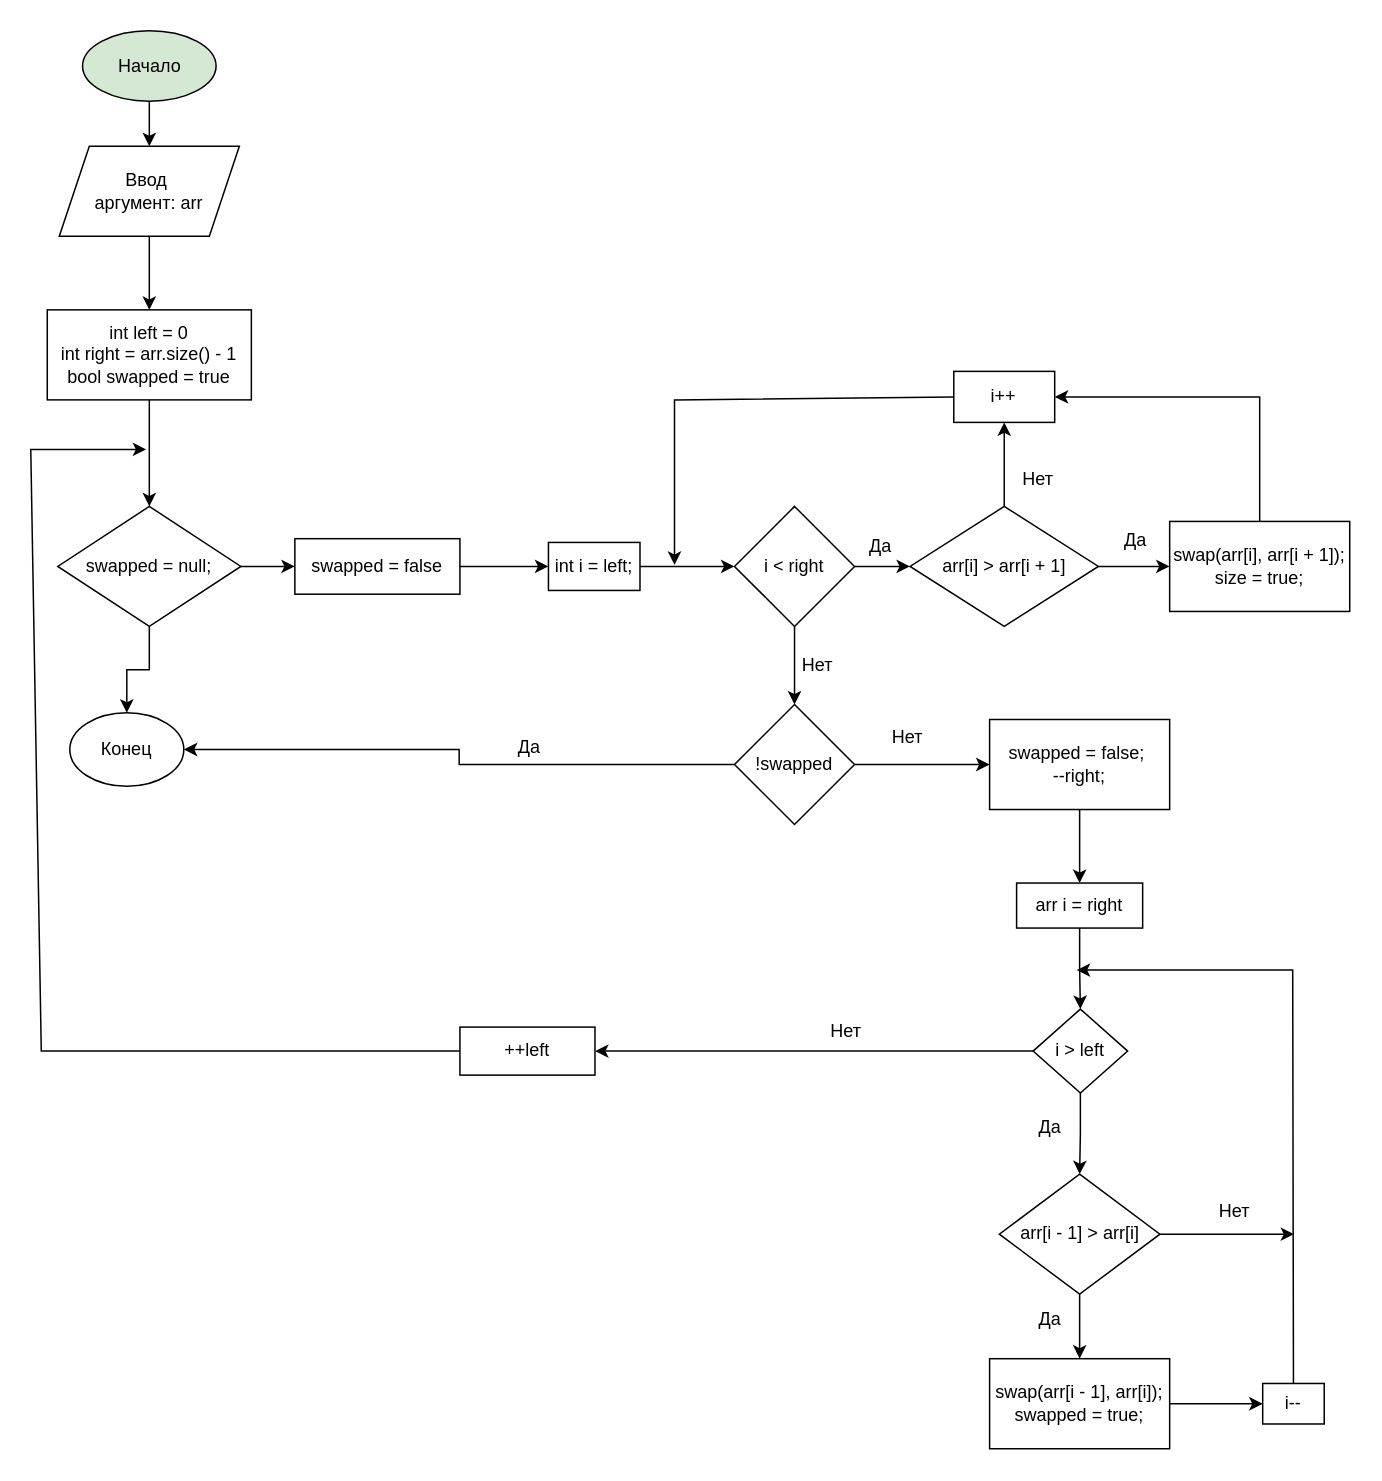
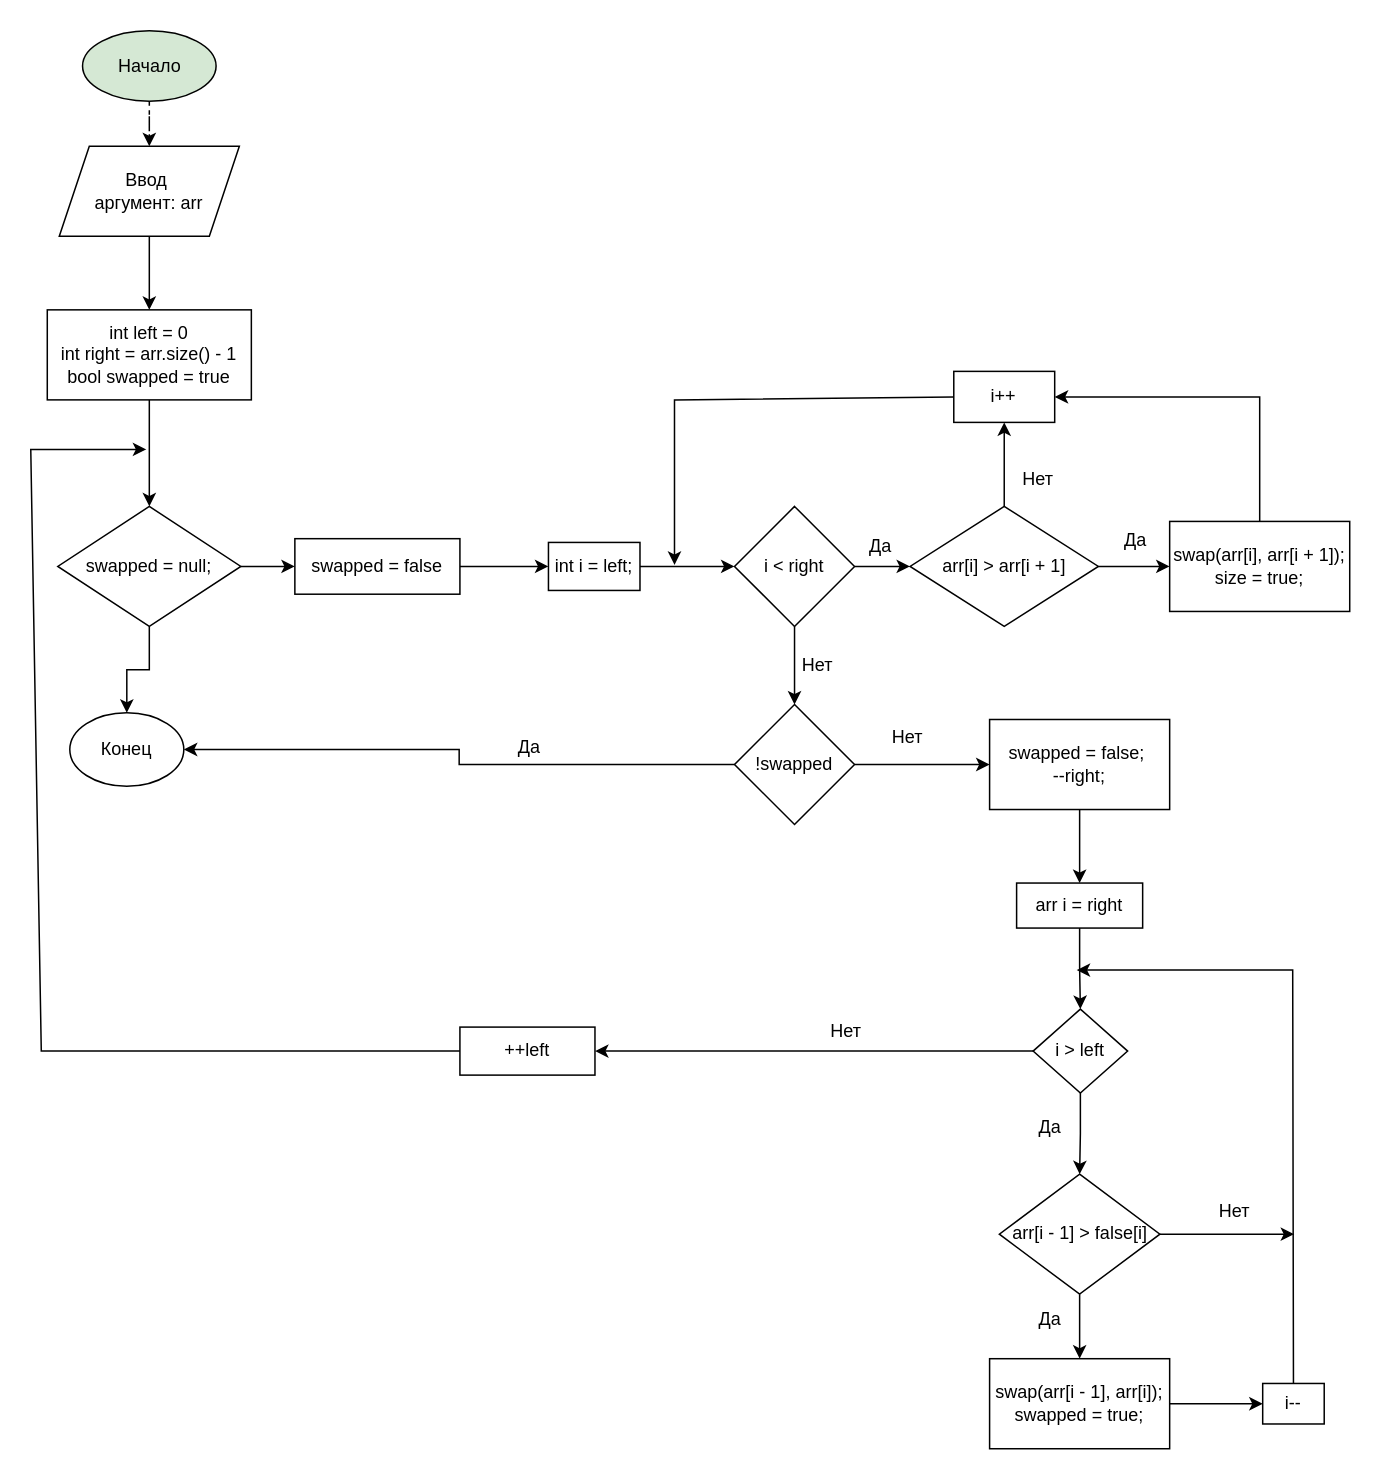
- <mxCell id="2" value="" style="edgeStyle=orthogonalEdgeStyle;rounded=0;orthogonalLoop=1;jettySize=auto;html=1;" edge="1" parent="1" source="3" target="7"><mxGeometry relative="1" as="geometry" /></mxCell>
+ <mxCell id="2" value="" style="edgeStyle=orthogonalEdgeStyle;rounded=0;orthogonalLoop=1;jettySize=auto;html=1;dashed=1;" edge="1" parent="1" source="3" target="7"><mxGeometry relative="1" as="geometry" /></mxCell>
- <mxCell id="44" value="&lt;span style=&quot;font-size: 12px;&quot;&gt;arr[i - 1] &amp;gt; arr[i]&lt;/span&gt;" style="rhombus;whiteSpace=wrap;html=1;" vertex="1" parent="1"><mxGeometry x="665.5" y="782" width="107" height="80" as="geometry" /></mxCell>
+ <mxCell id="44" value="&lt;span style=&quot;font-size: 12px;&quot;&gt;arr[i - 1] &amp;gt; false[i]&lt;/span&gt;" style="rhombus;whiteSpace=wrap;html=1;" vertex="1" parent="1"><mxGeometry x="665.5" y="782" width="107" height="80" as="geometry" /></mxCell>
